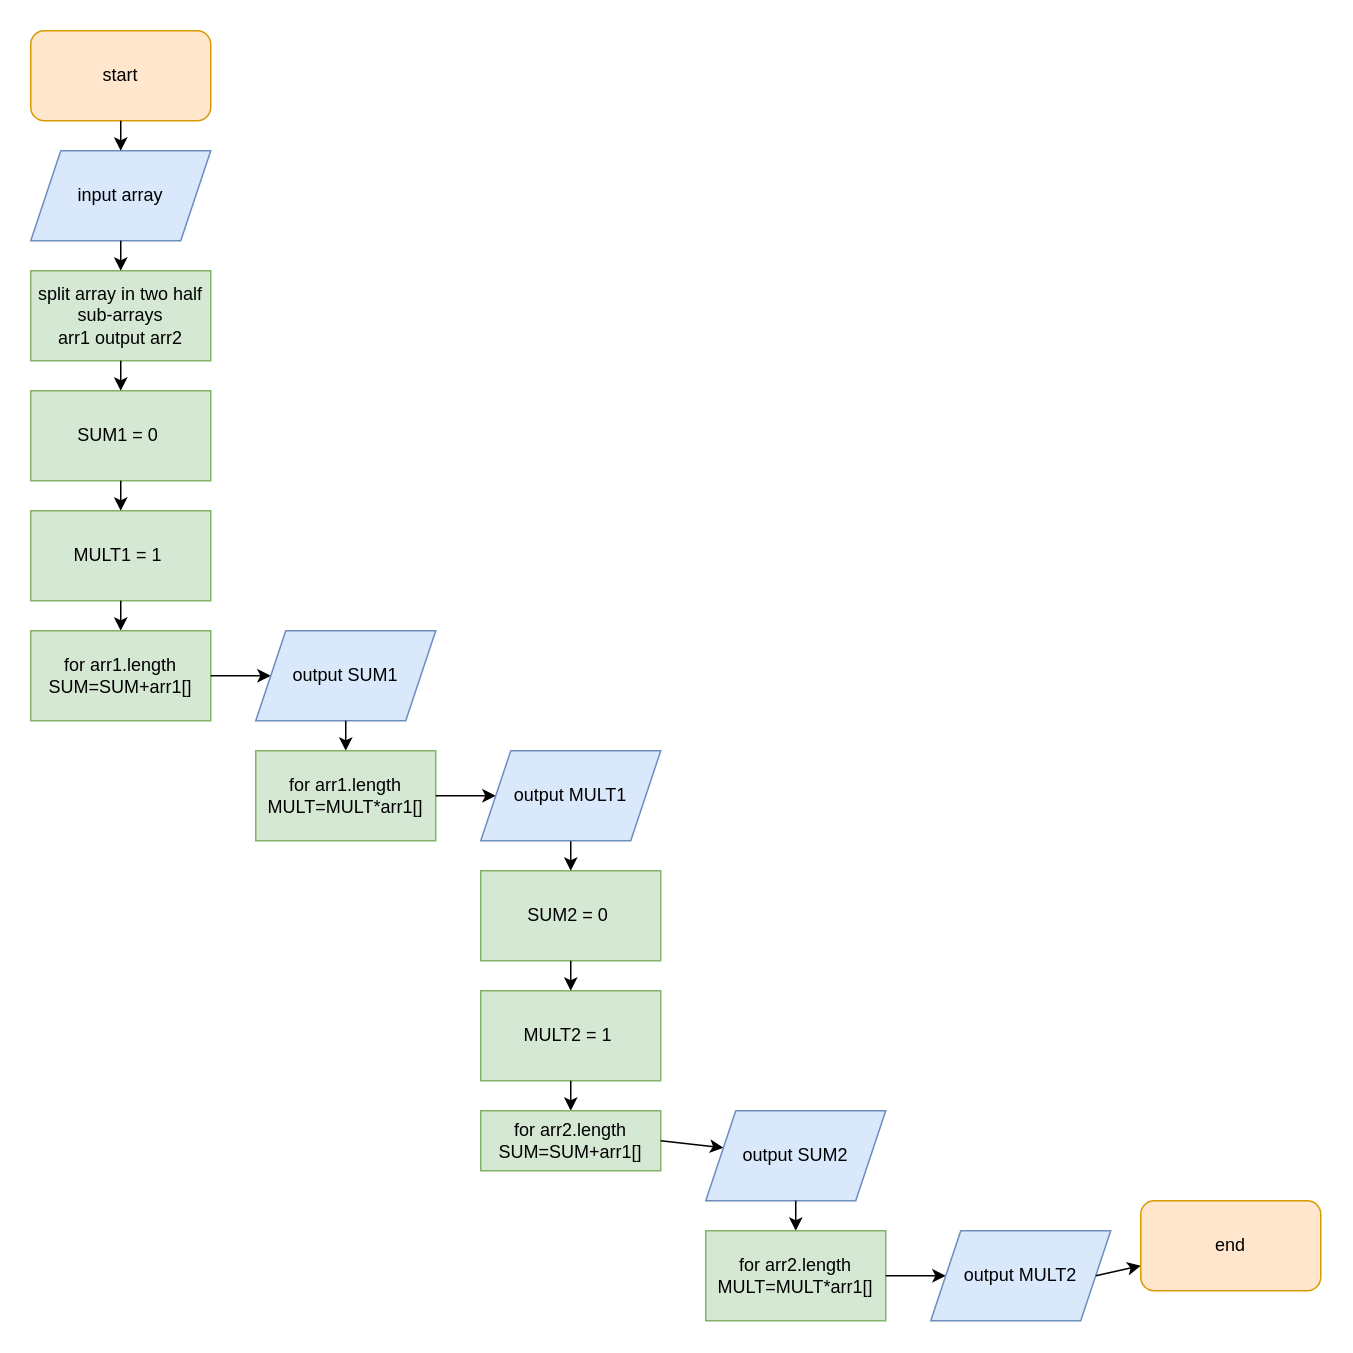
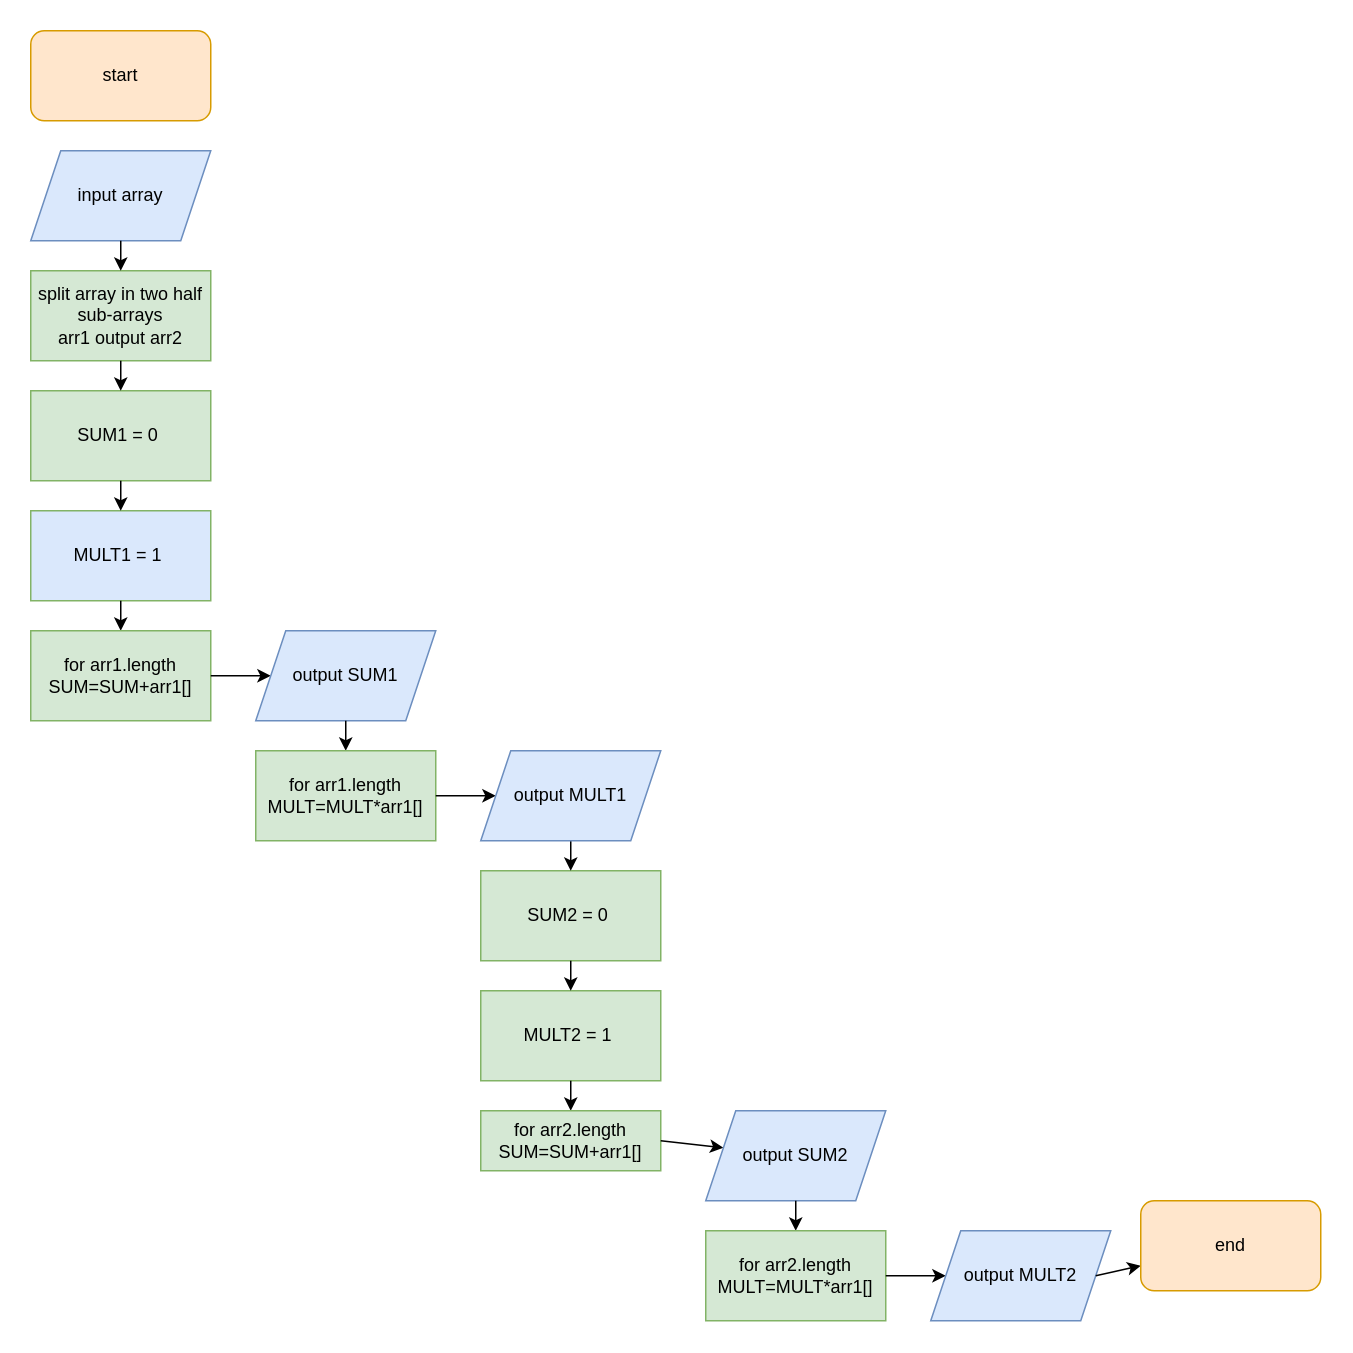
- <mxCell id="4" value="" style="endArrow=classic;html=1;rounded=0;exitX=0.5;exitY=1;exitDx=0;exitDy=0;entryX=0.5;entryY=0;entryDx=0;entryDy=0;" edge="1" parent="1" source="2" target="3"><mxGeometry width="50" height="50" relative="1" as="geometry"><mxPoint x="80" y="260" as="sourcePoint" /><mxPoint x="80" y="120" as="targetPoint" /></mxGeometry></mxCell>
- <mxCell id="8" value="MULT1 = 1&amp;nbsp;" style="rounded=0;whiteSpace=wrap;html=1;fillColor=#d5e8d4;strokeColor=#82b366;" vertex="1" parent="1"><mxGeometry x="20" y="340" width="120" height="60" as="geometry" /></mxCell>
+ <mxCell id="8" value="MULT1 = 1&amp;nbsp;" style="rounded=0;whiteSpace=wrap;html=1;fillColor=#dae8fc;strokeColor=#82b366;" vertex="1" parent="1"><mxGeometry x="20" y="340" width="120" height="60" as="geometry" /></mxCell>
